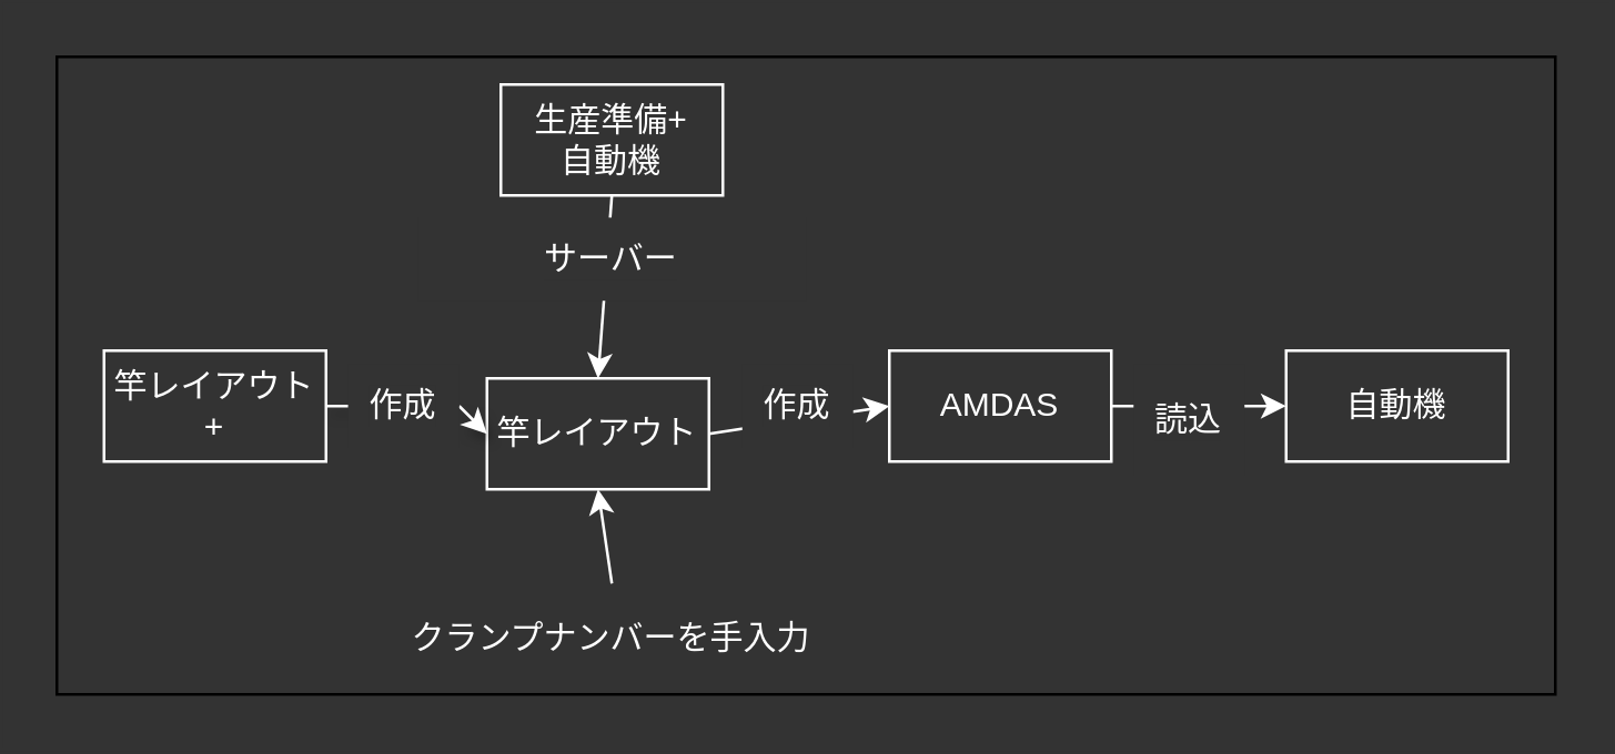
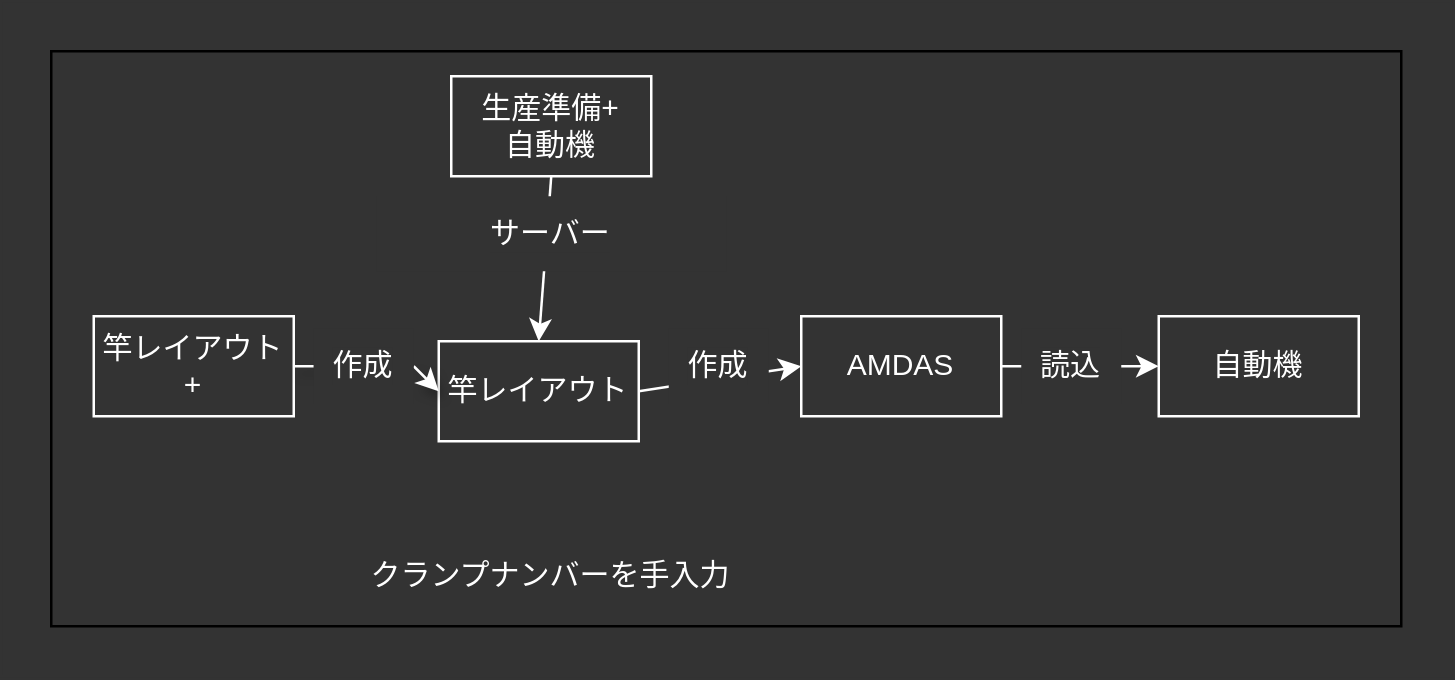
- <mxCell id="18" value="読込" style="text;html=1;strokeColor=none;fillColor=#333333;align=center;verticalAlign=middle;whiteSpace=wrap;rounded=0;fontColor=#FFFFFF;labelBackgroundColor=#333333;" vertex="1" parent="1"><mxGeometry x="408" y="131" width="40" height="40" as="geometry" /></mxCell>
+ <mxCell id="18" value="読込" style="text;html=1;strokeColor=none;fillColor=#333333;align=center;verticalAlign=middle;whiteSpace=wrap;rounded=0;fontColor=#FFFFFF;labelBackgroundColor=#333333;" vertex="1" parent="1"><mxGeometry x="408" y="131" width="40" height="30" as="geometry" /></mxCell>
- <mxCell id="11" value="" style="edgeStyle=none;html=1;entryX=0.5;entryY=1;entryDx=0;entryDy=0;exitX=0.5;exitY=0;exitDx=0;exitDy=0;labelBackgroundColor=none;fontColor=#FFFFFF;strokeColor=#FFFFFF;" edge="1" parent="1" source="10" target="5"><mxGeometry relative="1" as="geometry"><mxPoint x="270" y="156" as="sourcePoint" /><mxPoint x="348" y="156" as="targetPoint" /></mxGeometry></mxCell>
